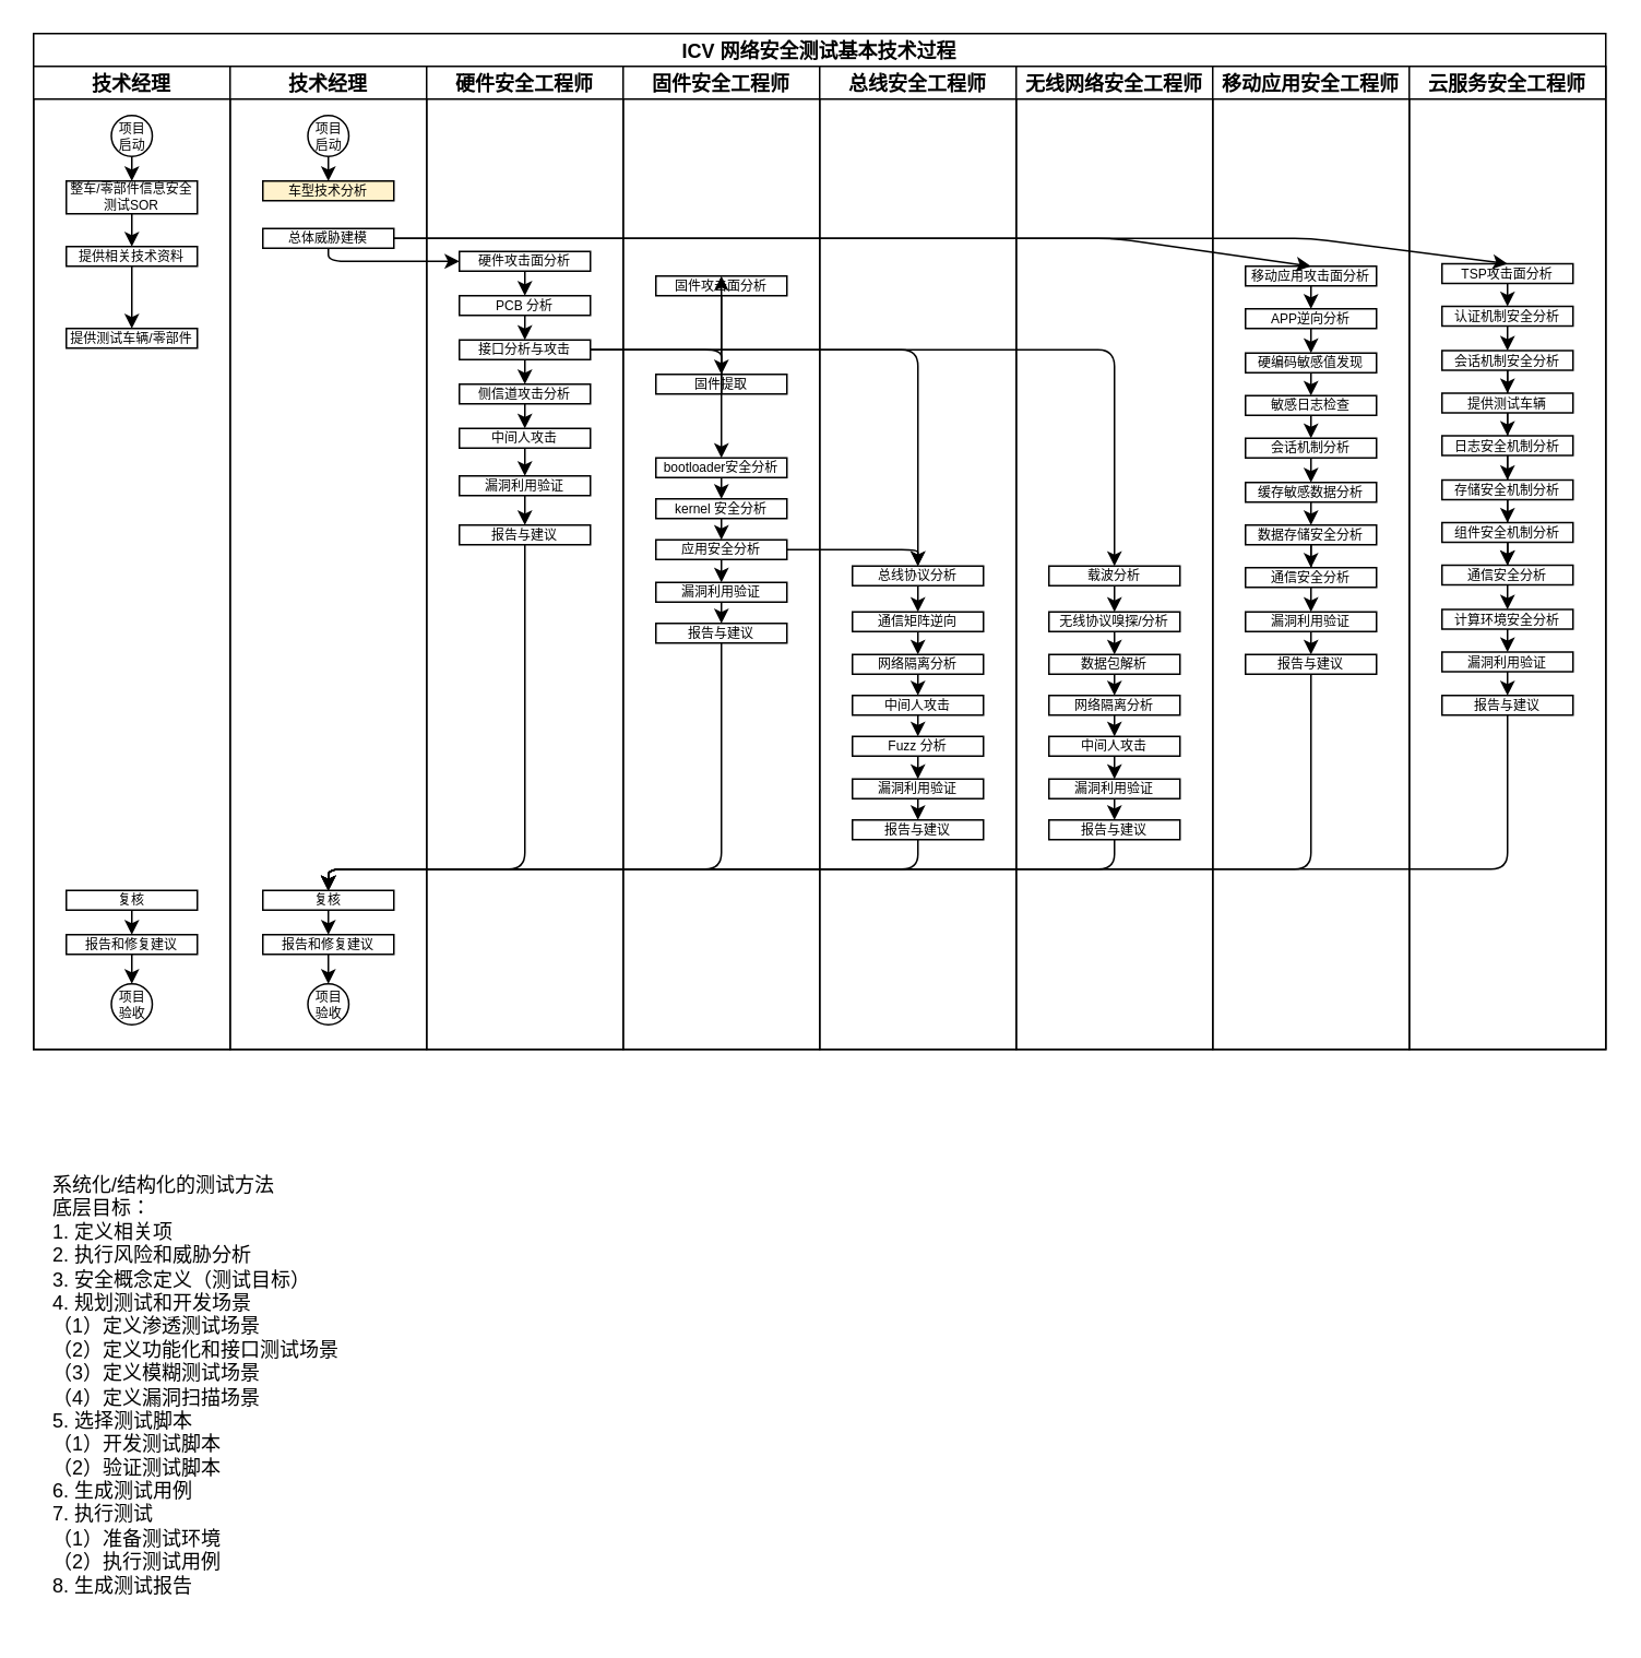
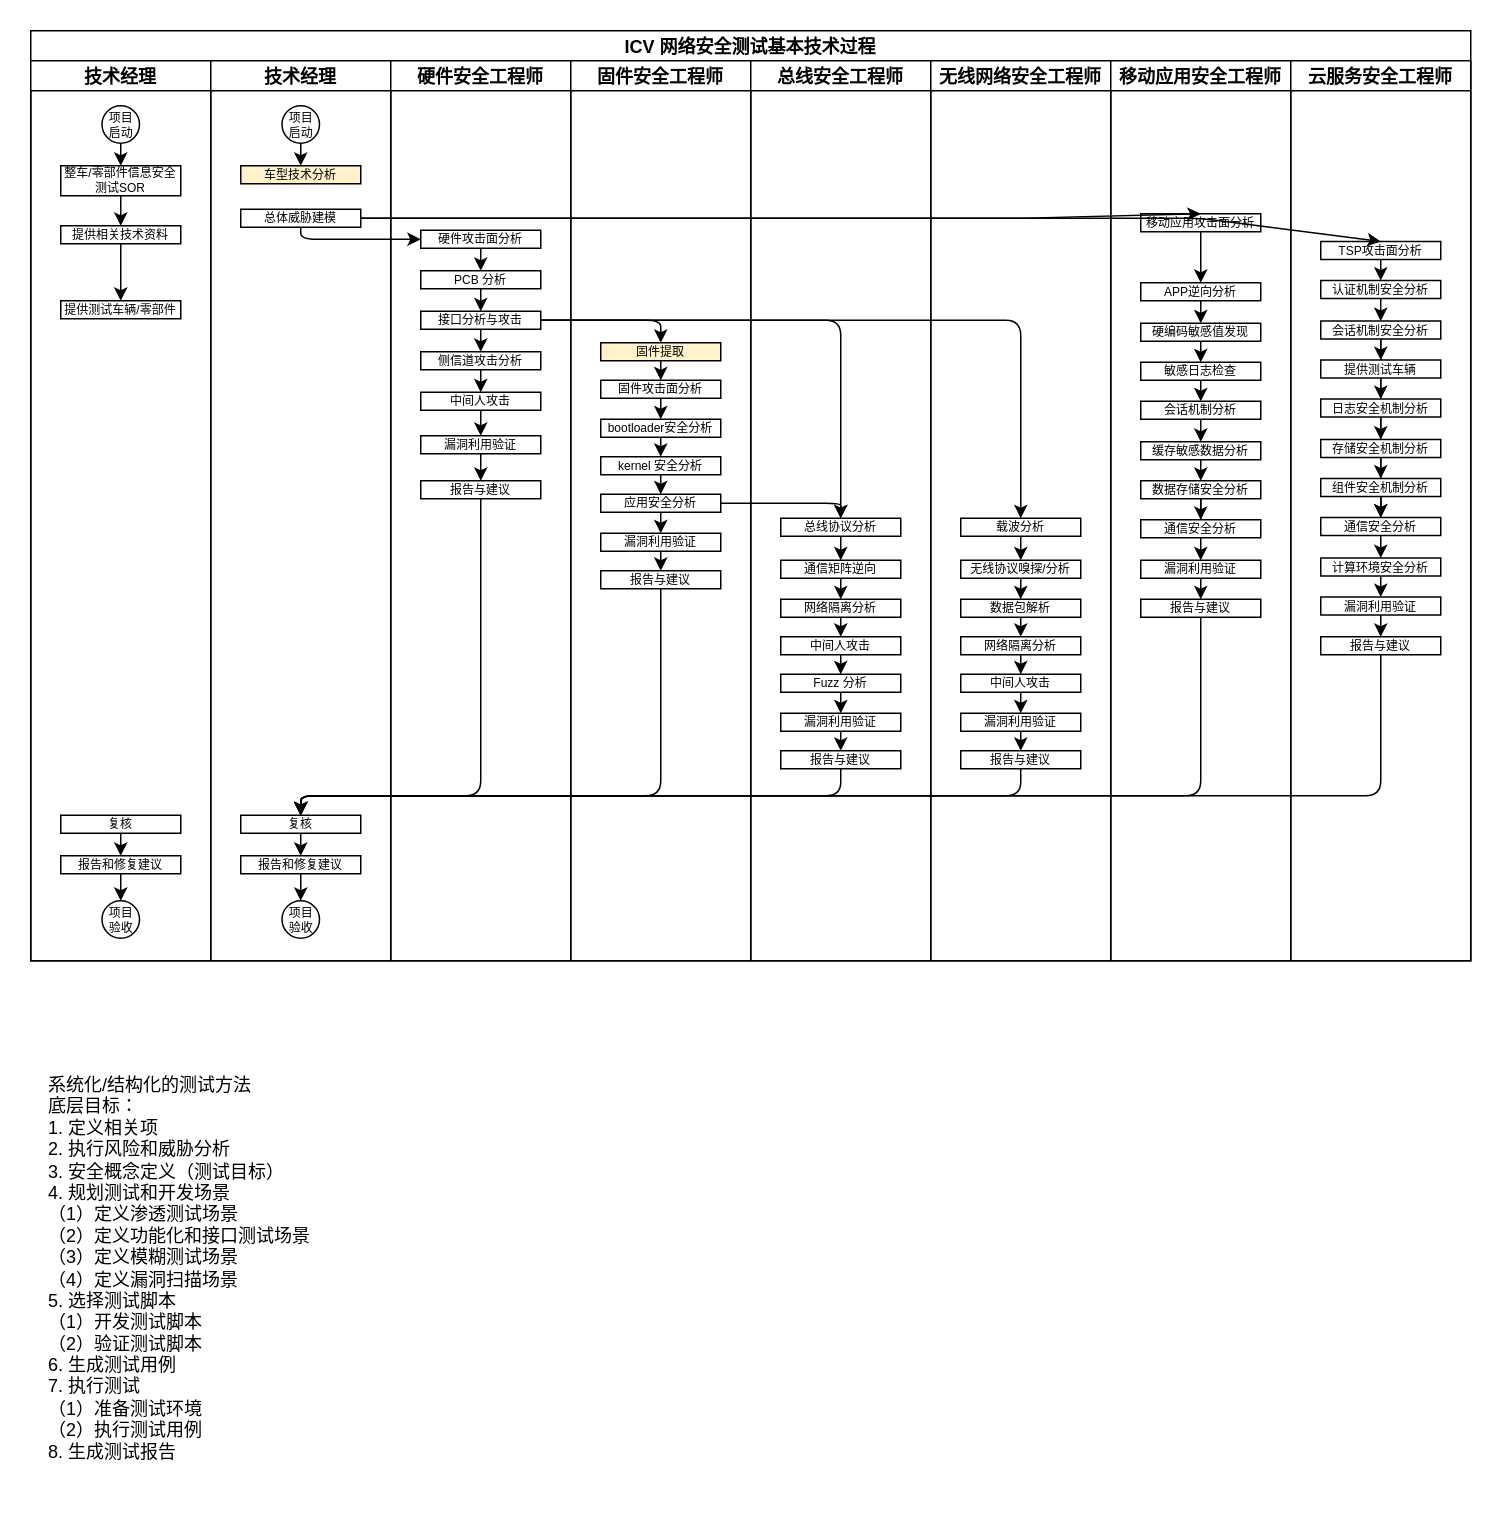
- <mxCell id="98" value="移动应用攻击面分析" style="rounded=0;whiteSpace=wrap;html=1;fontSize=8;" parent="82" vertex="1"><mxGeometry x="20" y="122" width="80" height="12" as="geometry" /></mxCell>
+ <mxCell id="98" value="移动应用攻击面分析" style="rounded=0;whiteSpace=wrap;html=1;fontSize=8;" parent="82" vertex="1"><mxGeometry x="20" y="102" width="80" height="12" as="geometry" /></mxCell>
- <mxCell id="42" value="&lt;span&gt;固件攻击面分析&lt;/span&gt;" style="rounded=0;whiteSpace=wrap;html=1;fontSize=8;" parent="40" vertex="1"><mxGeometry x="20" y="128" width="80" height="12" as="geometry" /></mxCell>
+ <mxCell id="42" value="&lt;span&gt;固件攻击面分析&lt;/span&gt;" style="rounded=0;whiteSpace=wrap;html=1;fontSize=8;" parent="40" vertex="1"><mxGeometry x="20" y="213" width="80" height="12" as="geometry" /></mxCell>
- <mxCell id="41" value="固件提取" style="rounded=0;whiteSpace=wrap;html=1;fontSize=8;" parent="40" vertex="1"><mxGeometry x="20" y="188" width="80" height="12" as="geometry" /></mxCell>
+ <mxCell id="41" value="固件提取" style="rounded=0;whiteSpace=wrap;html=1;fontSize=8;fillColor=#fff2cc;" parent="40" vertex="1"><mxGeometry x="20" y="188" width="80" height="12" as="geometry" /></mxCell>
